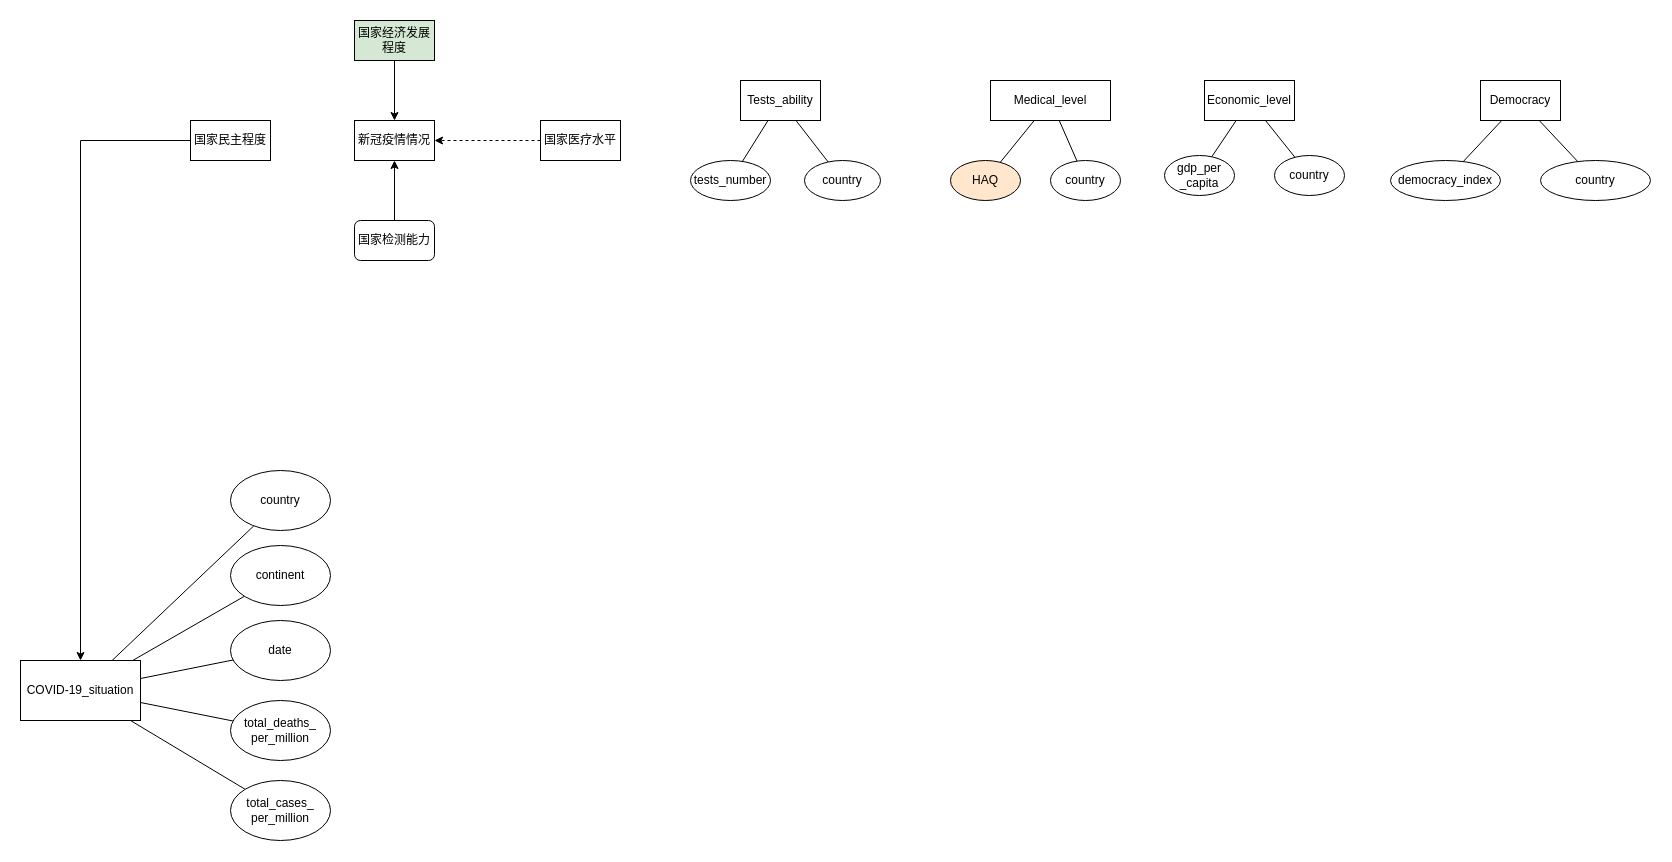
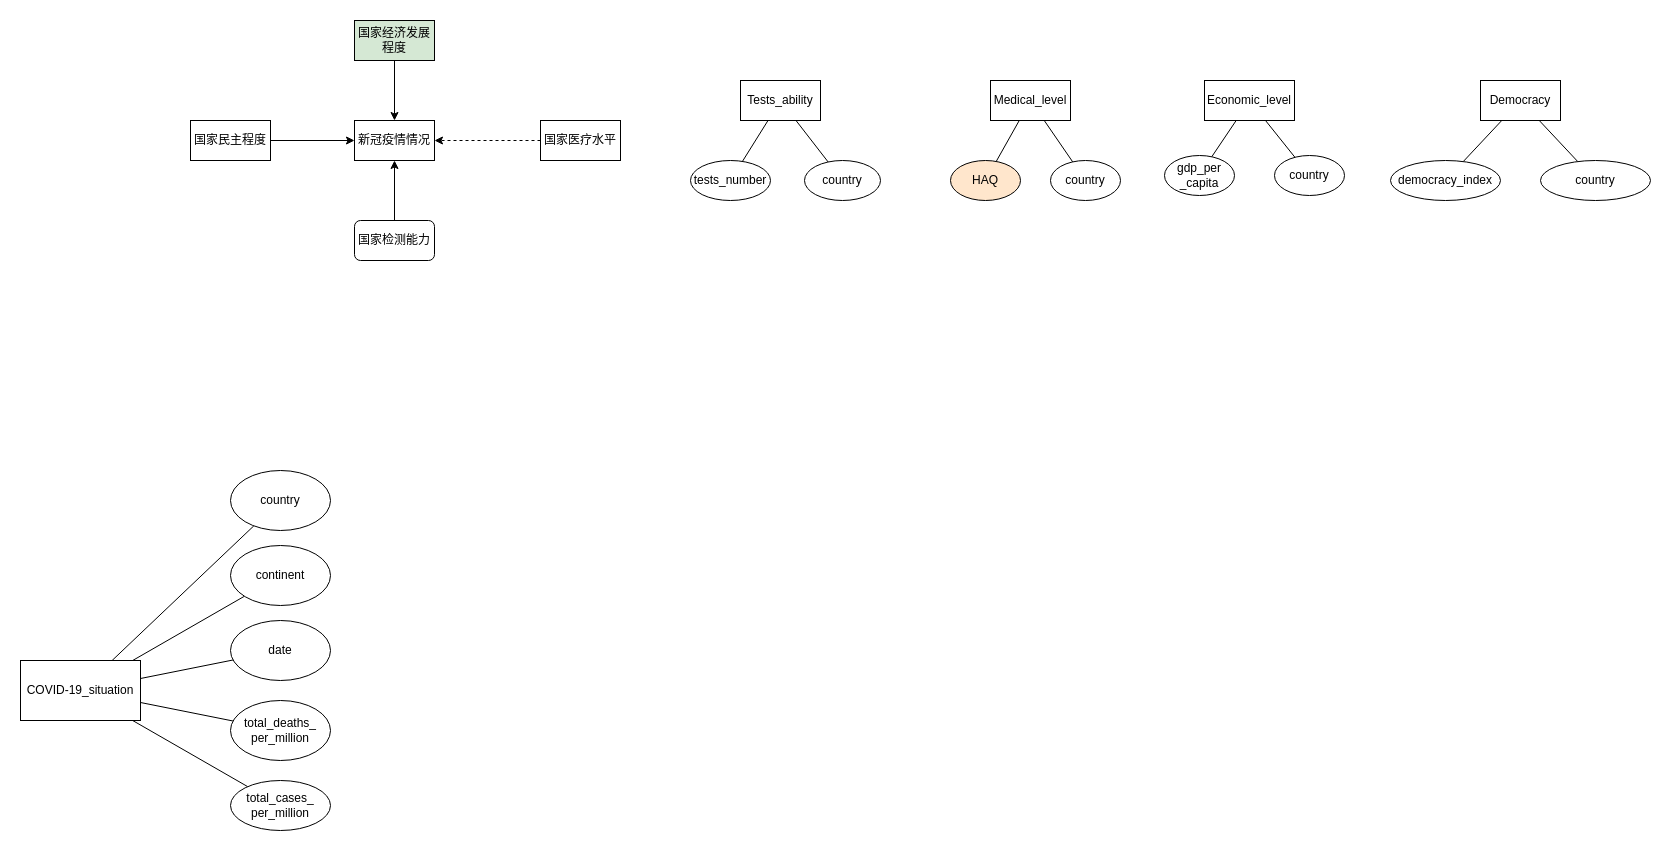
- <mxCell id="23" value="Medical_level" style="rounded=0;whiteSpace=wrap;html=1;" vertex="1" parent="1"><mxGeometry x="990" y="80" width="120" height="40" as="geometry" /></mxCell>
+ <mxCell id="23" value="Medical_level" style="rounded=0;whiteSpace=wrap;html=1;" vertex="1" parent="1"><mxGeometry x="990" y="80" width="80" height="40" as="geometry" /></mxCell>
- <mxCell id="3" style="edgeStyle=orthogonalEdgeStyle;rounded=0;orthogonalLoop=1;jettySize=auto;html=1;" edge="1" parent="1" source="4" target="36"><mxGeometry relative="1" as="geometry" /></mxCell>
+ <mxCell id="3" style="edgeStyle=orthogonalEdgeStyle;rounded=0;orthogonalLoop=1;jettySize=auto;html=1;" edge="1" parent="1" source="4" target="2"><mxGeometry relative="1" as="geometry" /></mxCell>
- <mxCell id="41" value="&lt;div&gt;total_cases_&lt;/div&gt;&lt;div&gt;per_million&lt;/div&gt;" style="ellipse;whiteSpace=wrap;html=1;" vertex="1" parent="1"><mxGeometry x="230" y="780" width="100" height="60" as="geometry" /></mxCell>
+ <mxCell id="41" value="&lt;div&gt;total_cases_&lt;/div&gt;&lt;div&gt;per_million&lt;/div&gt;" style="ellipse;whiteSpace=wrap;html=1;" vertex="1" parent="1"><mxGeometry x="230" y="780" width="100" height="50" as="geometry" /></mxCell>
